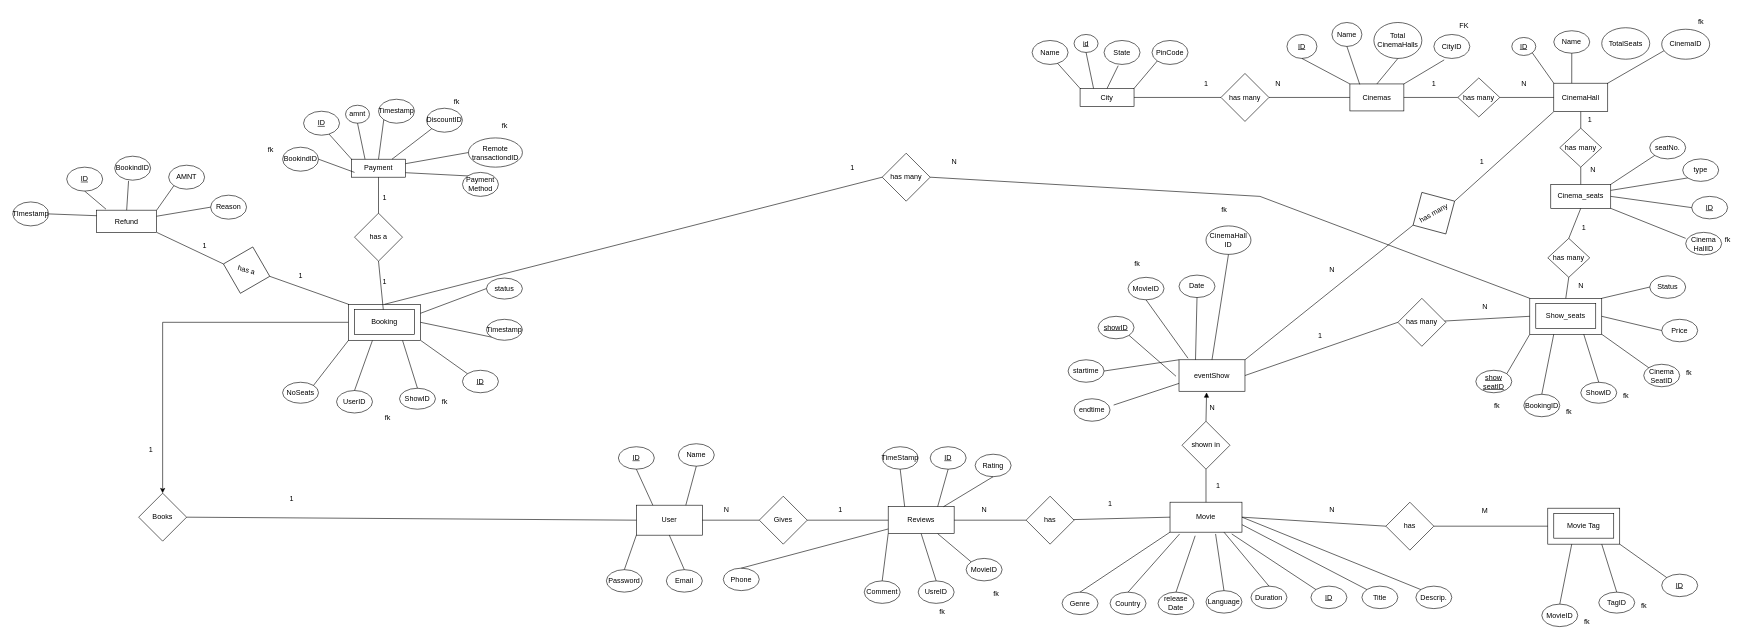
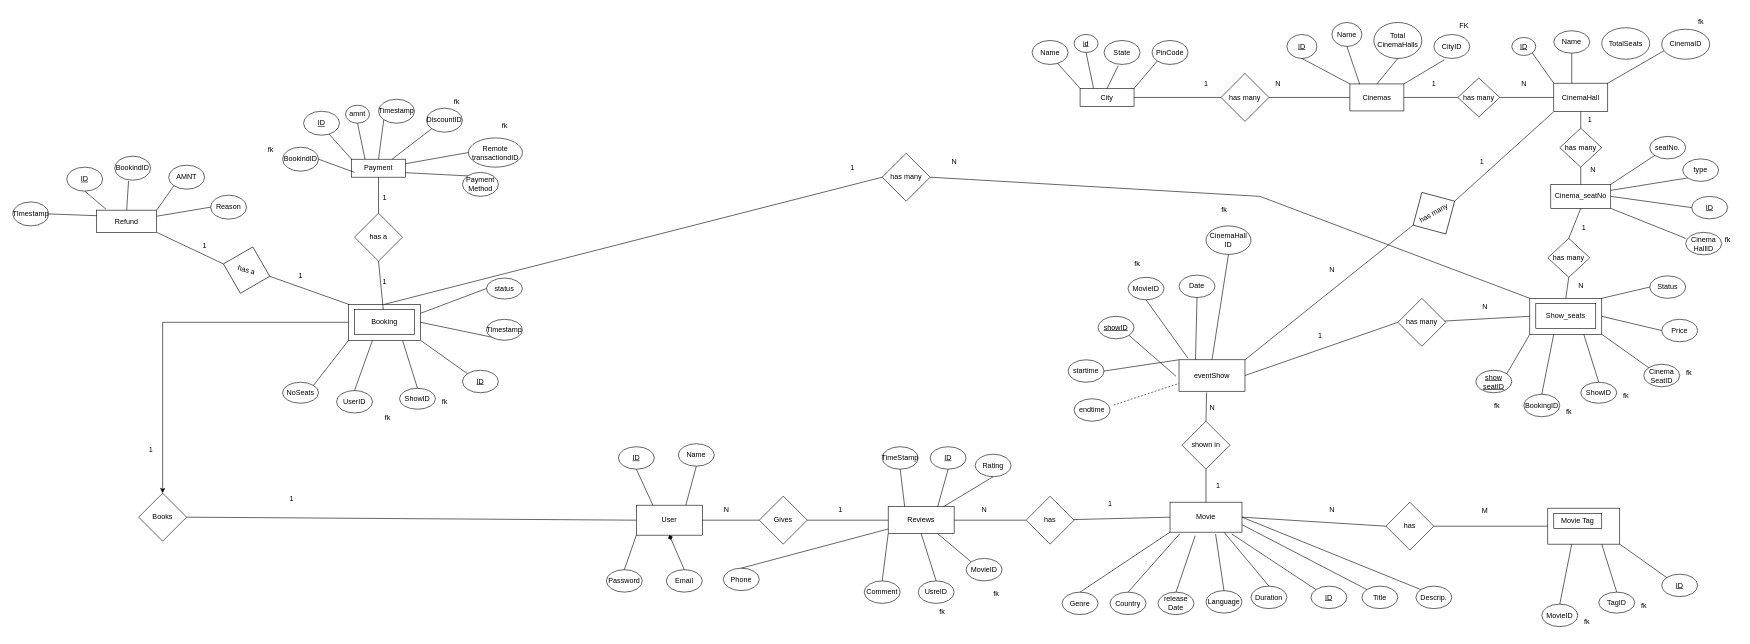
- <mxCell id="32" value="Cinema_seats" style="rounded=0;whiteSpace=wrap;html=1;" vertex="1" parent="1"><mxGeometry x="2585" y="307" width="100" height="40" as="geometry" /></mxCell>
+ <mxCell id="32" value="Cinema_seatNo" style="rounded=0;whiteSpace=wrap;html=1;" vertex="1" parent="1"><mxGeometry x="2585" y="307" width="100" height="40" as="geometry" /></mxCell>
- <mxCell id="78" value="" style="endArrow=none;html=1;rounded=0;exitX=1.1;exitY=0.28;exitDx=0;exitDy=0;exitPerimeter=0;entryX=0;entryY=0.75;entryDx=0;entryDy=0;" edge="1" parent="1" source="74" target="71"><mxGeometry width="50" height="50" relative="1" as="geometry"><mxPoint x="2380" y="427" as="sourcePoint" /><mxPoint x="2430" y="377" as="targetPoint" /></mxGeometry></mxCell>
+ <mxCell id="78" value="" style="endArrow=none;html=1;rounded=0;exitX=1.1;exitY=0.28;exitDx=0;exitDy=0;exitPerimeter=0;entryX=0;entryY=0.75;entryDx=0;entryDy=0;dashed=1;" edge="1" parent="1" source="74" target="71"><mxGeometry width="50" height="50" relative="1" as="geometry"><mxPoint x="2380" y="427" as="sourcePoint" /><mxPoint x="2430" y="377" as="targetPoint" /></mxGeometry></mxCell>
- <mxCell id="98" value="" style="endArrow=block;html=1;rounded=0;entryX=0.418;entryY=1.038;entryDx=0;entryDy=0;entryPerimeter=0;exitX=0.5;exitY=0;exitDx=0;exitDy=0;" edge="1" parent="1" source="97" target="71"><mxGeometry width="50" height="50" relative="1" as="geometry"><mxPoint x="2380" y="717" as="sourcePoint" /><mxPoint x="2430" y="667" as="targetPoint" /></mxGeometry></mxCell>
+ <mxCell id="98" value="" style="endArrow=none;html=1;rounded=0;entryX=0.418;entryY=1.038;entryDx=0;entryDy=0;entryPerimeter=0;exitX=0.5;exitY=0;exitDx=0;exitDy=0;" edge="1" parent="1" source="97" target="71"><mxGeometry width="50" height="50" relative="1" as="geometry"><mxPoint x="2380" y="717" as="sourcePoint" /><mxPoint x="2430" y="667" as="targetPoint" /></mxGeometry></mxCell>
- <mxCell id="121" value="Movie Tag" style="rounded=0;whiteSpace=wrap;html=1;" vertex="1" parent="119"><mxGeometry x="10" y="8.75" width="100" height="41.25" as="geometry" /></mxCell>
+ <mxCell id="121" value="Movie Tag" style="rounded=0;whiteSpace=wrap;html=1;" vertex="1" parent="119"><mxGeometry x="10" y="8.75" width="80" height="25" as="geometry" /></mxCell>
- <mxCell id="165" value="" style="endArrow=none;html=1;rounded=0;exitX=0.5;exitY=0;exitDx=0;exitDy=0;entryX=0.5;entryY=1;entryDx=0;entryDy=0;" edge="1" parent="1" source="156" target="153"><mxGeometry width="50" height="50" relative="1" as="geometry"><mxPoint x="1320" y="717" as="sourcePoint" /><mxPoint x="1370" y="667" as="targetPoint" /></mxGeometry></mxCell>
+ <mxCell id="165" value="" style="endArrow=diamond;html=1;rounded=0;exitX=0.5;exitY=0;exitDx=0;exitDy=0;entryX=0.5;entryY=1;entryDx=0;entryDy=0;" edge="1" parent="1" source="156" target="153"><mxGeometry width="50" height="50" relative="1" as="geometry"><mxPoint x="1320" y="717" as="sourcePoint" /><mxPoint x="1370" y="667" as="targetPoint" /></mxGeometry></mxCell>
